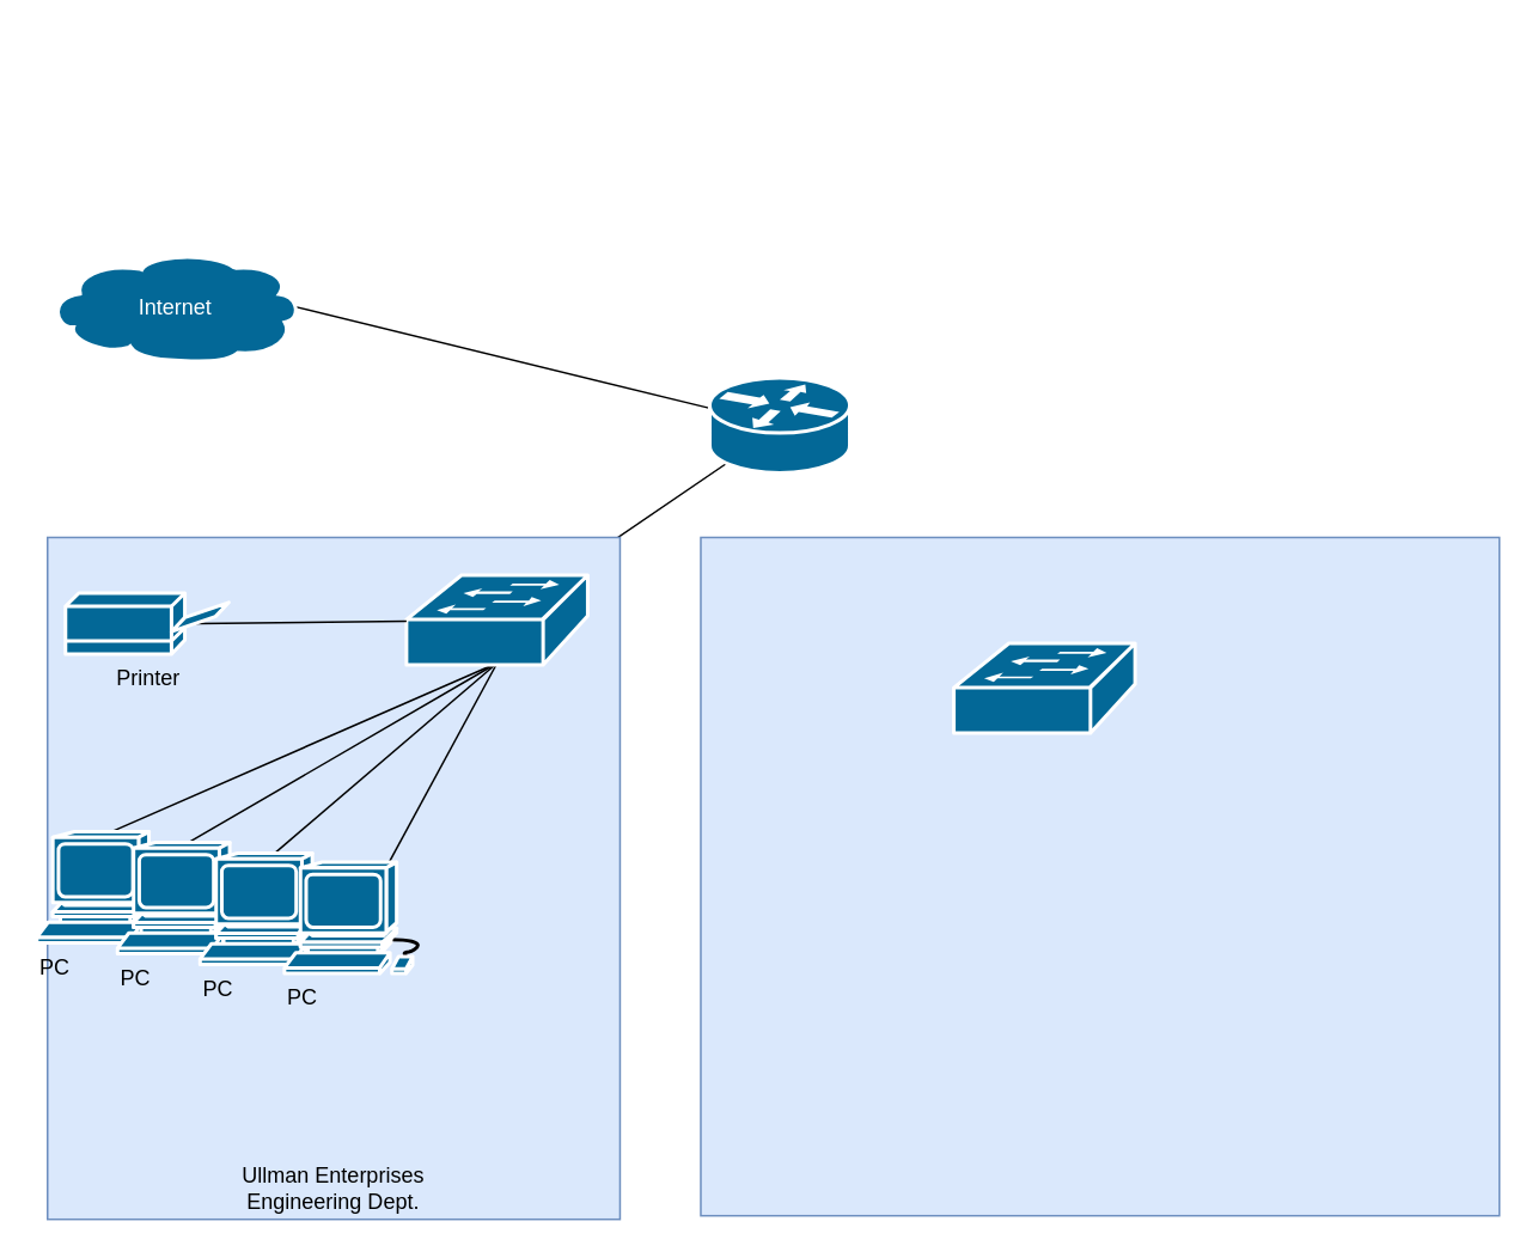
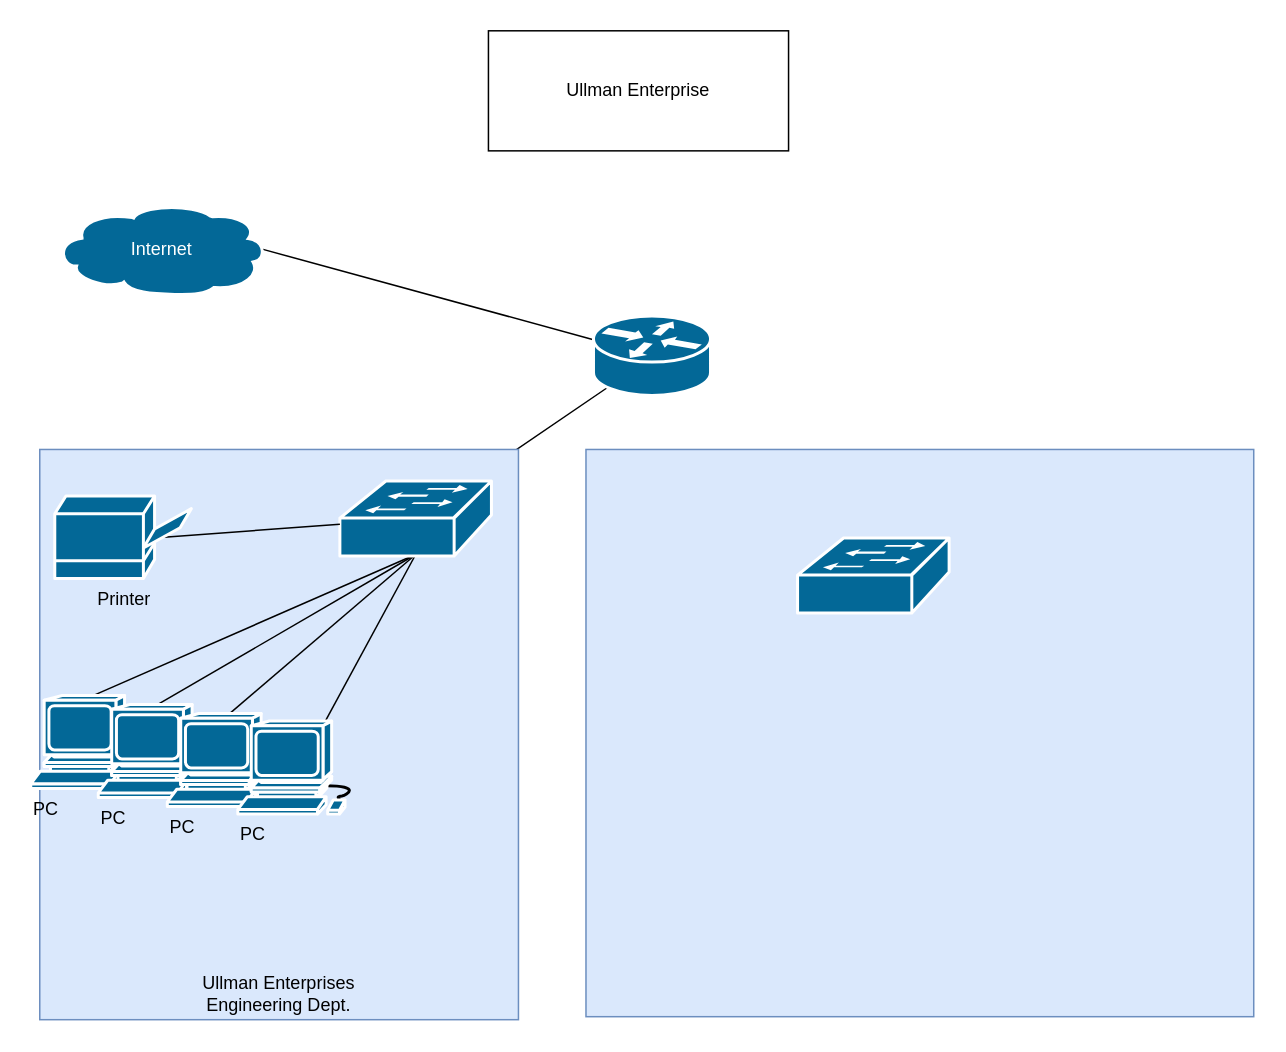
+ <mxCell id="12" value="Ullman Enterprise" style="rounded=0;whiteSpace=wrap;html=1;" vertex="1" parent="1"><mxGeometry x="325" width="200" height="80" as="geometry" y="20" /></mxCell>
- <mxCell id="3" value="Internet" style="shape=mxgraph.cisco.storage.cloud;sketch=0;html=1;pointerEvents=1;dashed=0;fillColor=#036897;strokeColor=#ffffff;strokeWidth=2;verticalLabelPosition=middle;verticalAlign=middle;align=center;outlineConnect=0;labelPosition=center;fontColor=#FFFFFF;" vertex="1" parent="1"><mxGeometry x="26" y="140" width="141" height="61" as="geometry" /></mxCell>
+ <mxCell id="3" value="Internet" style="shape=mxgraph.cisco.storage.cloud;sketch=0;html=1;pointerEvents=1;dashed=0;fillColor=#036897;strokeColor=#ffffff;strokeWidth=2;verticalLabelPosition=middle;verticalAlign=middle;align=center;outlineConnect=0;labelPosition=center;fontColor=#FFFFFF;" vertex="1" parent="1"><mxGeometry x="36" y="135" width="141" height="61" as="geometry" /></mxCell>
- <mxCell id="14" value="Printer" style="shape=mxgraph.cisco.computers_and_peripherals.printer;html=1;pointerEvents=1;dashed=0;fillColor=#036897;strokeColor=#ffffff;strokeWidth=2;verticalLabelPosition=bottom;verticalAlign=top;align=center;outlineConnect=0;" vertex="1" parent="1"><mxGeometry x="36" y="330" width="91" height="34" as="geometry" /></mxCell>
+ <mxCell id="14" value="Printer" style="shape=mxgraph.cisco.computers_and_peripherals.printer;html=1;pointerEvents=1;dashed=0;fillColor=#036897;strokeColor=#ffffff;strokeWidth=2;verticalLabelPosition=bottom;verticalAlign=top;align=center;outlineConnect=0;" vertex="1" parent="1"><mxGeometry x="36" y="330" width="91" height="55" as="geometry" /></mxCell>
